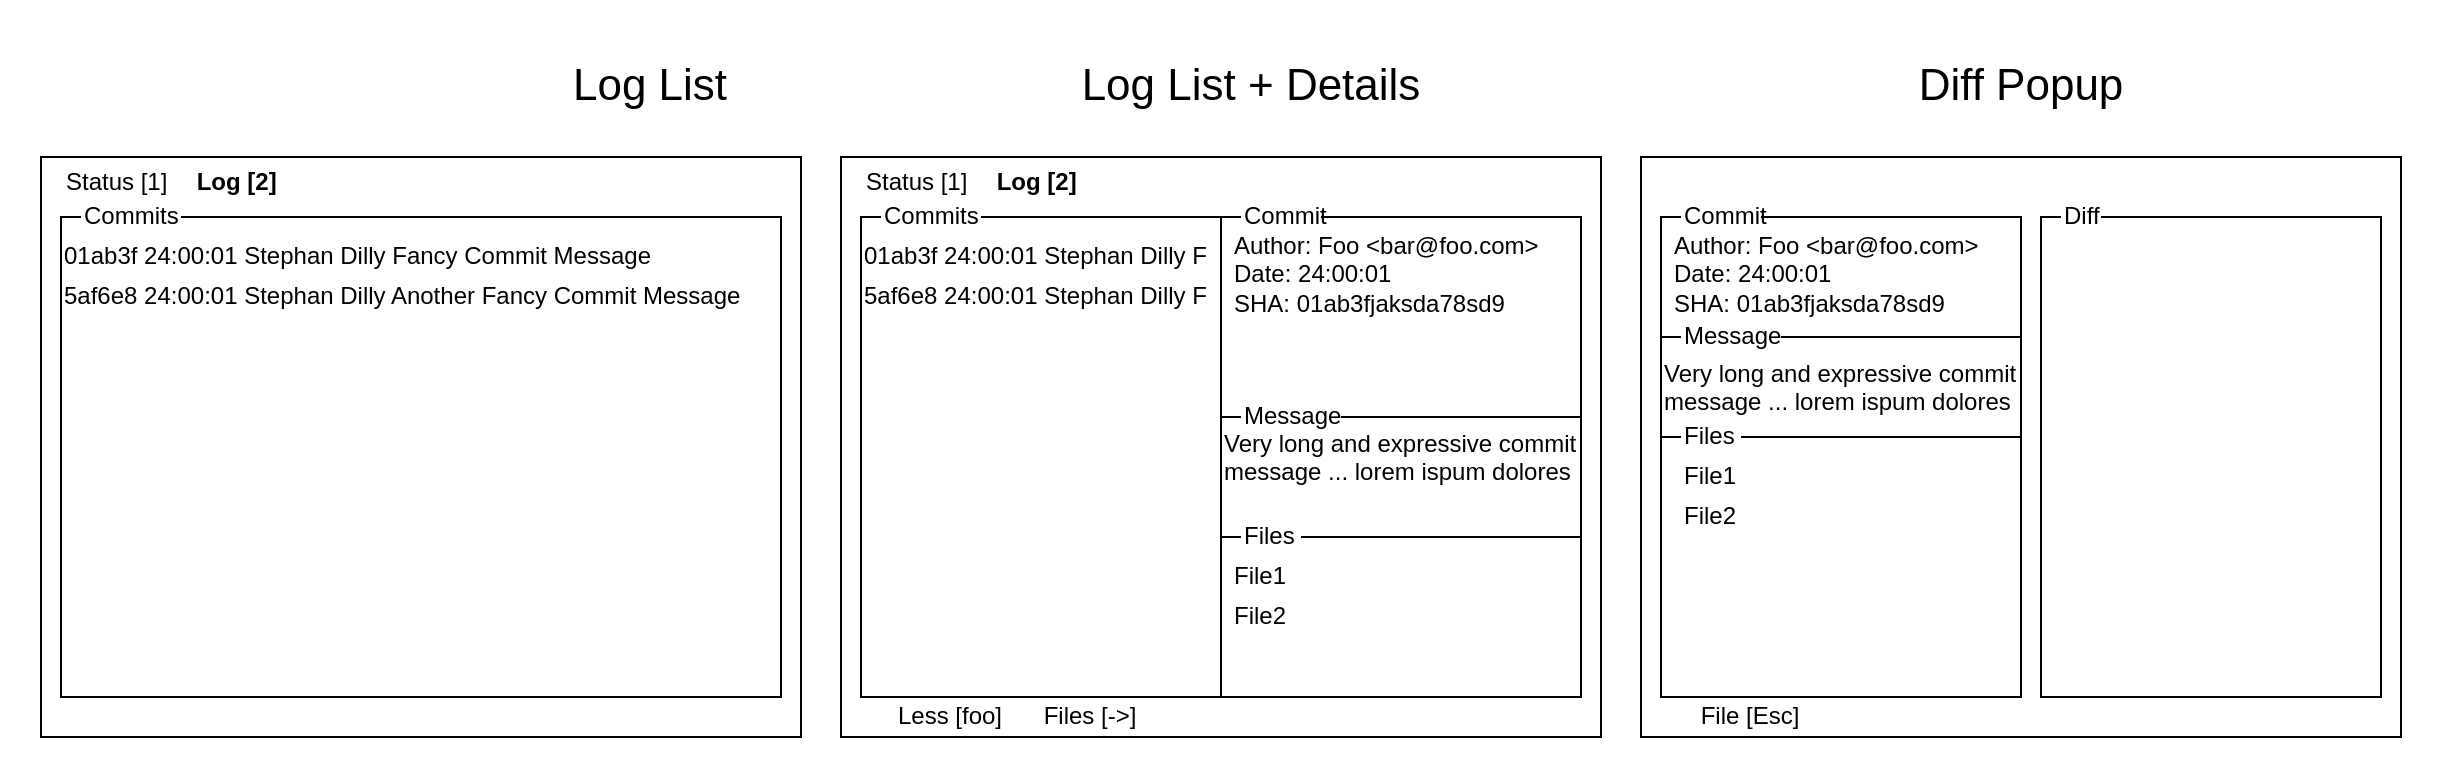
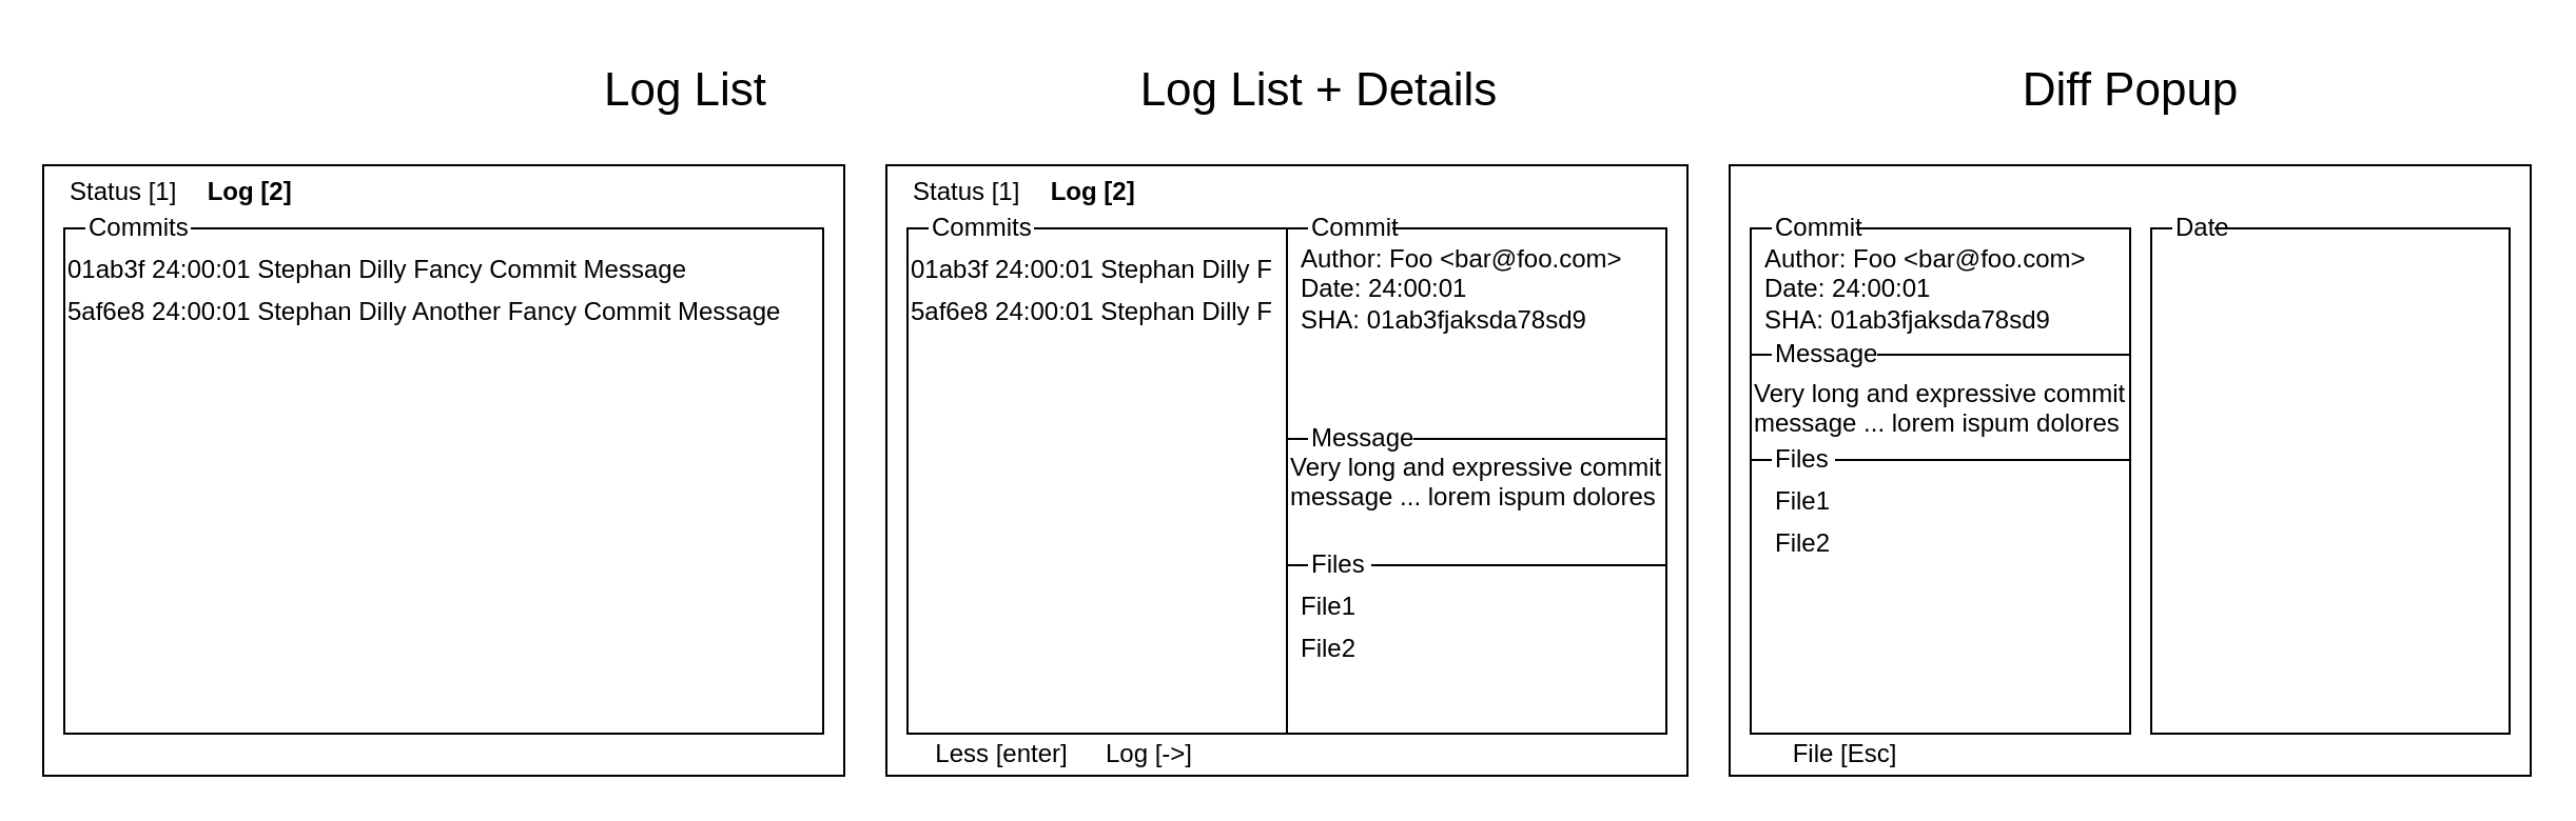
- <mxCell id="16" value="Diff" style="text;html=1;strokeColor=none;fillColor=#ffffff;align=left;verticalAlign=middle;rounded=0;" parent="1" vertex="1"><mxGeometry x="1030" y="98" width="20" height="20" as="geometry" /></mxCell>
+ <mxCell id="16" value="Date" style="text;html=1;strokeColor=none;fillColor=#ffffff;align=left;verticalAlign=middle;rounded=0;" parent="1" vertex="1"><mxGeometry x="1030" y="98" width="20" height="20" as="geometry" /></mxCell>
- <mxCell id="29" value="Less [foo]" style="text;html=1;strokeColor=none;fillColor=none;align=center;verticalAlign=middle;whiteSpace=wrap;rounded=0;" parent="1" vertex="1"><mxGeometry x="430" y="348" width="90" height="20" as="geometry" /></mxCell>
+ <mxCell id="29" value="Less [enter]" style="text;html=1;strokeColor=none;fillColor=none;align=center;verticalAlign=middle;whiteSpace=wrap;rounded=0;" parent="1" vertex="1"><mxGeometry x="430" y="348" width="90" height="20" as="geometry" /></mxCell>
- <mxCell id="37" value="Files [-&amp;gt;]" style="text;html=1;strokeColor=none;fillColor=none;align=center;verticalAlign=middle;whiteSpace=wrap;rounded=0;" parent="1" vertex="1"><mxGeometry x="510" y="348" width="70" height="20" as="geometry" /></mxCell>
+ <mxCell id="37" value="Log [-&amp;gt;]" style="text;html=1;strokeColor=none;fillColor=none;align=center;verticalAlign=middle;whiteSpace=wrap;rounded=0;" parent="1" vertex="1"><mxGeometry x="510" y="348" width="70" height="20" as="geometry" /></mxCell>
